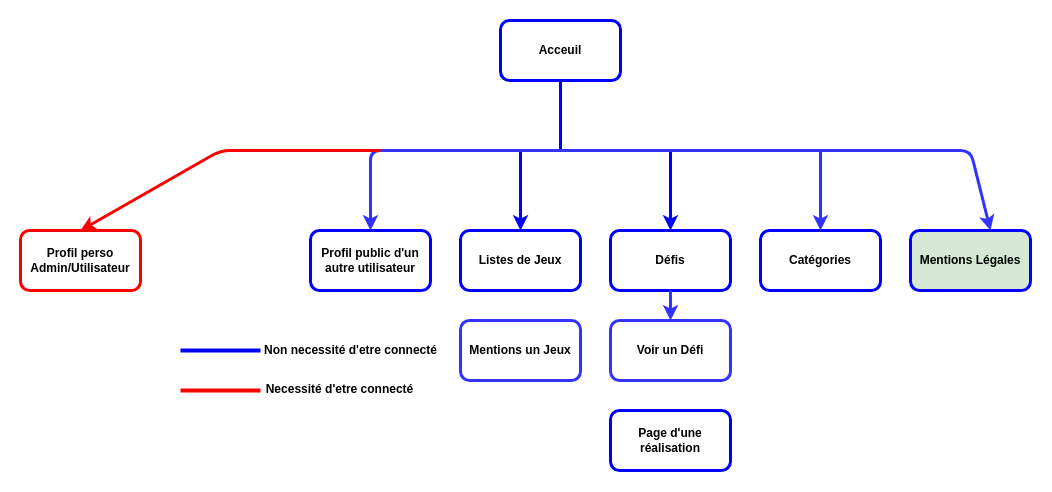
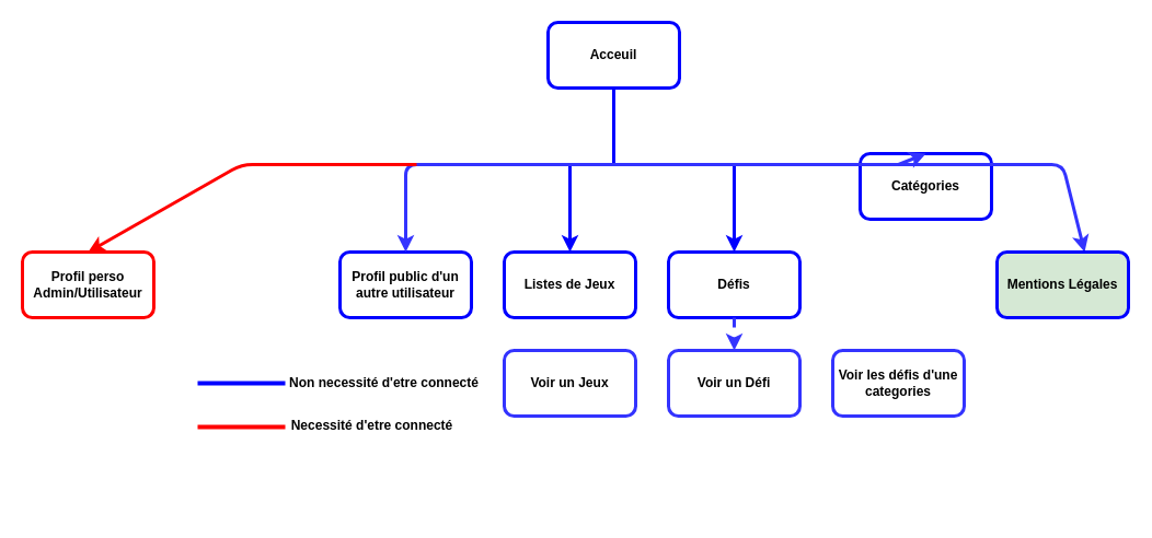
- <mxCell id="8" value="&lt;b&gt;Catégories&lt;/b&gt;" style="rounded=1;whiteSpace=wrap;html=1;strokeColor=#0000FF;strokeWidth=3;" parent="1" vertex="1"><mxGeometry x="760" y="230" width="120" height="60" as="geometry" /></mxCell>
+ <mxCell id="8" value="&lt;b&gt;Catégories&lt;/b&gt;" style="rounded=1;whiteSpace=wrap;html=1;strokeColor=#0000FF;strokeWidth=3;" parent="1" vertex="1"><mxGeometry x="785" y="140" width="120" height="60" as="geometry" /></mxCell>
- <mxCell id="12" value="" style="endArrow=classic;html=1;exitX=0.5;exitY=1;exitDx=0;exitDy=0;entryX=0.5;entryY=0;entryDx=0;entryDy=0;strokeWidth=3;strokeColor=#3333FF;" parent="1" source="4" target="7" edge="1"><mxGeometry width="50" height="50" relative="1" as="geometry"><mxPoint x="880" y="300" as="sourcePoint" /><mxPoint x="930" y="250" as="targetPoint" /></mxGeometry></mxCell>
+ <mxCell id="12" value="" style="endArrow=classic;html=1;exitX=0.5;exitY=1;exitDx=0;exitDy=0;entryX=0.5;entryY=0;entryDx=0;entryDy=0;strokeWidth=3;strokeColor=#3333FF;dashed=1;" parent="1" source="4" target="7" edge="1"><mxGeometry width="50" height="50" relative="1" as="geometry"><mxPoint x="880" y="300" as="sourcePoint" /><mxPoint x="930" y="250" as="targetPoint" /></mxGeometry></mxCell>
- <mxCell id="6" value="&lt;b&gt;Mentions un Jeux&lt;/b&gt;" style="rounded=1;whiteSpace=wrap;html=1;strokeColor=#3333FF;strokeWidth=3;" parent="1" vertex="1"><mxGeometry x="460" y="320" width="120" height="60" as="geometry" /></mxCell>
+ <mxCell id="6" value="&lt;b&gt;Voir un Jeux&lt;/b&gt;" style="rounded=1;whiteSpace=wrap;html=1;strokeColor=#3333FF;strokeWidth=3;" parent="1" vertex="1"><mxGeometry x="460" y="320" width="120" height="60" as="geometry" /></mxCell>
+ <mxCell id="9" value="&lt;b&gt;Voir les défis d'une categories&lt;/b&gt;" style="rounded=1;whiteSpace=wrap;html=1;strokeColor=#3333FF;strokeWidth=3;" parent="1" vertex="1"><mxGeometry x="760" y="320" width="120" height="60" as="geometry" /></mxCell>
- <mxCell id="18" value="&lt;b&gt;Page d'une réalisation&lt;/b&gt;" style="rounded=1;whiteSpace=wrap;html=1;strokeColor=#0000FF;strokeWidth=3;" vertex="1" parent="1"><mxGeometry x="610" y="410" width="120" height="60" as="geometry" /></mxCell>
